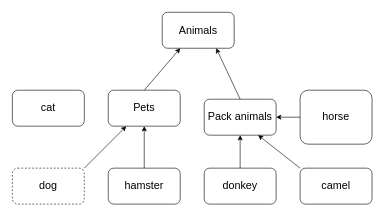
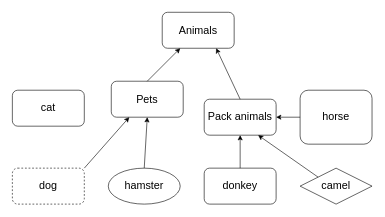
- <mxCell id="3" value="&lt;font style=&quot;font-size: 18px;&quot;&gt;Pets&lt;/font&gt;" style="rounded=1;whiteSpace=wrap;html=1;" vertex="1" parent="1"><mxGeometry x="180" y="150" width="120" height="60" as="geometry" /></mxCell>
+ <mxCell id="3" value="&lt;font style=&quot;font-size: 18px;&quot;&gt;Pets&lt;/font&gt;" style="rounded=1;whiteSpace=wrap;html=1;" vertex="1" parent="1"><mxGeometry x="185" y="135" width="120" height="60" as="geometry" /></mxCell>
- <mxCell id="7" value="&lt;font style=&quot;font-size: 18px;&quot;&gt;hamster&lt;/font&gt;" style="rounded=1;whiteSpace=wrap;html=1;" vertex="1" parent="1"><mxGeometry x="180" y="280" width="120" height="60" as="geometry" /></mxCell>
+ <mxCell id="7" value="&lt;font style=&quot;font-size: 18px;&quot;&gt;hamster&lt;/font&gt;" style="ellipse;whiteSpace=wrap;html=1;" vertex="1" parent="1"><mxGeometry x="180" y="280" width="120" height="60" as="geometry" /></mxCell>
- <mxCell id="12" value="&lt;font style=&quot;font-size: 18px;&quot;&gt;camel&lt;/font&gt;" style="rounded=1;whiteSpace=wrap;html=1;" vertex="1" parent="1"><mxGeometry x="500" y="280" width="120" height="60" as="geometry" /></mxCell>
+ <mxCell id="12" value="&lt;font style=&quot;font-size: 18px;&quot;&gt;camel&lt;/font&gt;" style="rhombus;whiteSpace=wrap;html=1;" vertex="1" parent="1"><mxGeometry x="500" y="280" width="120" height="60" as="geometry" /></mxCell>
